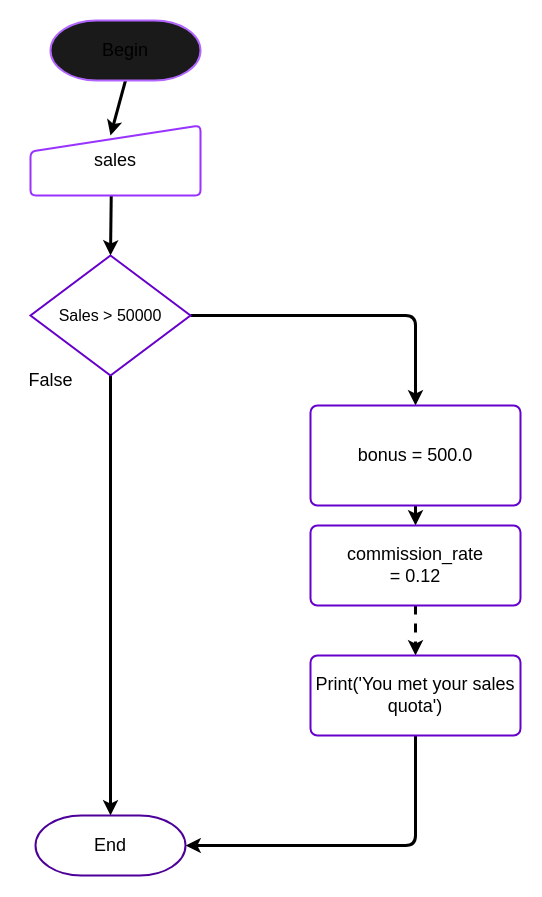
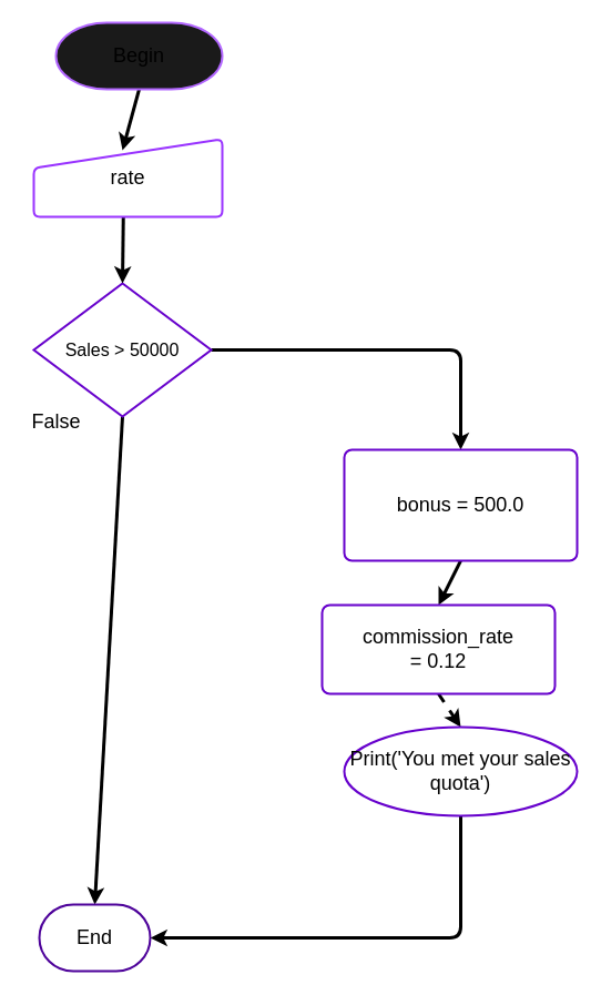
- <mxCell id="16" value="sales" style="html=1;strokeWidth=2;shape=manualInput;whiteSpace=wrap;rounded=1;size=26;arcSize=11;fontSize=18;strokeColor=#9933FF;" vertex="1" parent="1"><mxGeometry x="30" y="125" width="170" height="70" as="geometry" /></mxCell>
+ <mxCell id="16" value="rate" style="html=1;strokeWidth=2;shape=manualInput;whiteSpace=wrap;rounded=1;size=26;arcSize=11;fontSize=18;strokeColor=#9933FF;" vertex="1" parent="1"><mxGeometry x="30" y="125" width="170" height="70" as="geometry" /></mxCell>
- <mxCell id="10" value="commission_rate&lt;br&gt;= 0.12" style="rounded=1;whiteSpace=wrap;html=1;absoluteArcSize=1;arcSize=14;strokeWidth=2;fontSize=18;strokeColor=#6600CC;" vertex="1" parent="1"><mxGeometry x="310" y="525" width="210" height="80" as="geometry" /></mxCell>
+ <mxCell id="10" value="commission_rate&lt;br&gt;= 0.12" style="rounded=1;whiteSpace=wrap;html=1;absoluteArcSize=1;arcSize=14;strokeWidth=2;fontSize=18;strokeColor=#6600CC;" vertex="1" parent="1"><mxGeometry x="290" y="545" width="210" height="80" as="geometry" /></mxCell>
- <mxCell id="12" value="Print('You met your sales quota')" style="rounded=1;whiteSpace=wrap;html=1;absoluteArcSize=1;arcSize=14;strokeWidth=2;fontSize=18;strokeColor=#6600CC;" vertex="1" parent="1"><mxGeometry x="310" y="655" width="210" height="80" as="geometry" /></mxCell>
+ <mxCell id="12" value="Print('You met your sales quota')" style="ellipse;whiteSpace=wrap;html=1;absoluteArcSize=1;arcSize=14;strokeWidth=2;fontSize=18;strokeColor=#6600CC;" vertex="1" parent="1"><mxGeometry x="310" y="655" width="210" height="80" as="geometry" /></mxCell>
- <mxCell id="13" value="&lt;font style=&quot;font-size: 18px&quot;&gt;End&lt;/font&gt;" style="strokeWidth=2;html=1;shape=mxgraph.flowchart.terminator;whiteSpace=wrap;strokeColor=#4C0099;" vertex="1" parent="1"><mxGeometry x="35" y="815" width="150" height="60" as="geometry" /></mxCell>
+ <mxCell id="13" value="&lt;font style=&quot;font-size: 18px&quot;&gt;End&lt;/font&gt;" style="strokeWidth=2;html=1;shape=mxgraph.flowchart.terminator;whiteSpace=wrap;strokeColor=#4C0099;" vertex="1" parent="1"><mxGeometry x="35" y="815" width="100" height="60" as="geometry" /></mxCell>
